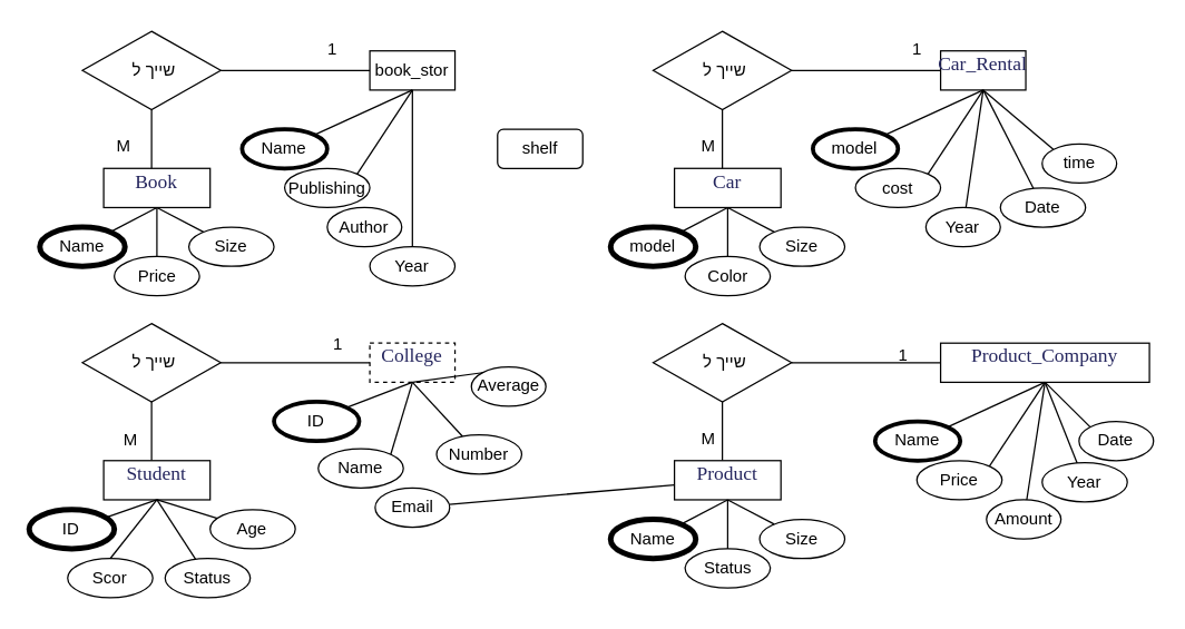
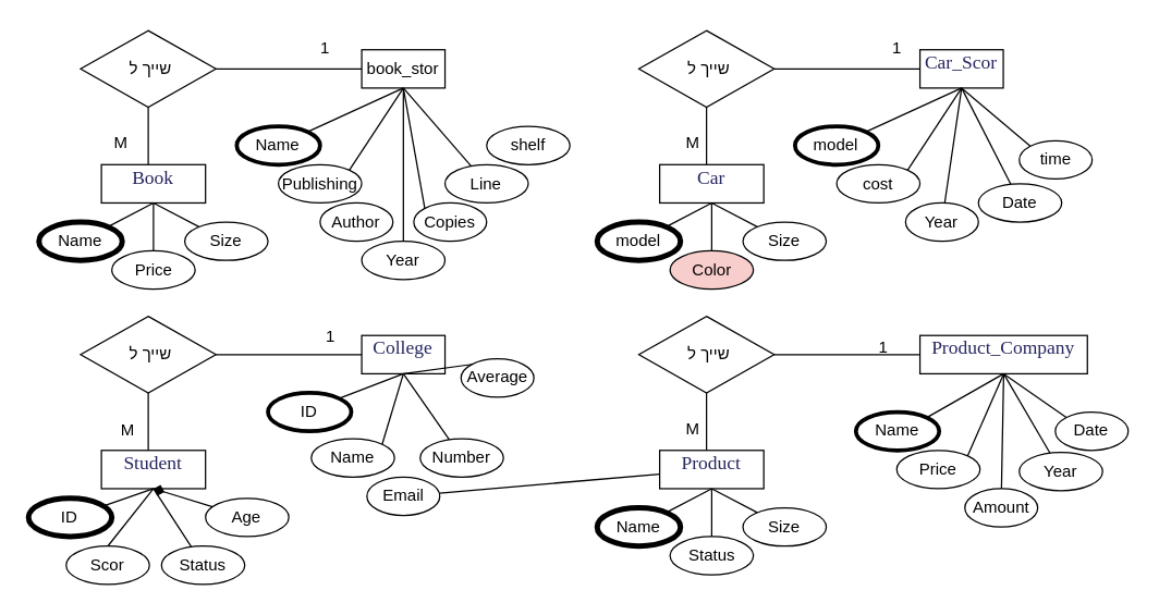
- <mxCell id="27" value="&lt;h3 style=&quot;padding: 0px 0px 10px; margin: 0px; box-sizing: border-box; font-family: EuclidCircularA-Medium; font-size: 14px; line-height: 20px; color: rgb(37, 38, 94); font-weight: 500; text-align: start;&quot; class=&quot;table-name&quot;&gt;Car_Rental&lt;/h3&gt;" style="rounded=0;whiteSpace=wrap;html=1;" parent="26" vertex="1"><mxGeometry x="237.059" y="14.074" width="61.176" height="28.148" as="geometry" /></mxCell>
+ <mxCell id="27" value="&lt;h3 style=&quot;padding: 0px 0px 10px; margin: 0px; box-sizing: border-box; font-family: EuclidCircularA-Medium; font-size: 14px; line-height: 20px; color: rgb(37, 38, 94); font-weight: 500; text-align: start;&quot; class=&quot;table-name&quot;&gt;Car_Scor&lt;/h3&gt;" style="rounded=0;whiteSpace=wrap;html=1;" parent="26" vertex="1"><mxGeometry x="237.059" y="14.074" width="61.176" height="28.148" as="geometry" /></mxCell>
+ <mxCell id="13" value="" style="endArrow=none;html=1;rounded=0;entryX=0.5;entryY=1;entryDx=0;entryDy=0;" parent="2" source="9" target="3" edge="1"><mxGeometry width="50" height="50" relative="1" as="geometry"><mxPoint x="244.706" y="154.815" as="sourcePoint" /><mxPoint x="282.941" y="119.63" as="targetPoint" /></mxGeometry></mxCell>
- <mxCell id="10" value="shelf" style="whiteSpace=wrap;html=1;rounded=1;" parent="2" vertex="1"><mxGeometry x="328.824" y="70.37" width="61.176" height="28.148" as="geometry" /></mxCell>
+ <mxCell id="10" value="shelf" style="ellipse;whiteSpace=wrap;html=1;" parent="2" vertex="1"><mxGeometry x="328.824" y="70.37" width="61.176" height="28.148" as="geometry" /></mxCell>
+ <mxCell id="14" value="" style="endArrow=none;html=1;rounded=0;entryX=0.5;entryY=1;entryDx=0;entryDy=0;exitX=0;exitY=0;exitDx=0;exitDy=0;" parent="2" source="8" target="3" edge="1"><mxGeometry width="50" height="50" relative="1" as="geometry"><mxPoint x="244.706" y="154.815" as="sourcePoint" /><mxPoint x="282.941" y="119.63" as="targetPoint" /></mxGeometry></mxCell>
+ <mxCell id="9" value="Line" style="ellipse;whiteSpace=wrap;html=1;" parent="2" vertex="1"><mxGeometry x="298.235" y="98.519" width="61.176" height="28.148" as="geometry" /></mxCell>
+ <mxCell id="8" value="Copies" style="ellipse;whiteSpace=wrap;html=1;" parent="2" vertex="1"><mxGeometry x="275.294" y="126.667" width="53.529" height="28.148" as="geometry" /></mxCell>
- <mxCell id="42" value="Color" style="ellipse;whiteSpace=wrap;html=1;" parent="26" vertex="1"><mxGeometry x="53.529" y="161.852" width="61.176" height="28.148" as="geometry" /></mxCell>
+ <mxCell id="42" value="Color" style="ellipse;whiteSpace=wrap;html=1;fillColor=#f8cecc;" parent="26" vertex="1"><mxGeometry x="53.529" y="161.852" width="61.176" height="28.148" as="geometry" /></mxCell>
- <mxCell id="49" value="&lt;h3 style=&quot;padding: 0px 0px 10px; margin: 0px; box-sizing: border-box; font-family: EuclidCircularA-Medium; font-size: 14px; line-height: 20px; color: rgb(37, 38, 94); font-weight: 500; text-align: start;&quot; class=&quot;table-name&quot;&gt;College&lt;/h3&gt;" style="rounded=0;whiteSpace=wrap;html=1;dashed=1;" parent="48" vertex="1"><mxGeometry x="237.059" y="14.074" width="61.176" height="28.148" as="geometry" /></mxCell>
+ <mxCell id="49" value="&lt;h3 style=&quot;padding: 0px 0px 10px; margin: 0px; box-sizing: border-box; font-family: EuclidCircularA-Medium; font-size: 14px; line-height: 20px; color: rgb(37, 38, 94); font-weight: 500; text-align: start;&quot; class=&quot;table-name&quot;&gt;College&lt;/h3&gt;" style="rounded=0;whiteSpace=wrap;html=1;" parent="48" vertex="1"><mxGeometry x="237.059" y="14.074" width="61.176" height="28.148" as="geometry" /></mxCell>
- <mxCell id="75" value="&lt;h3 style=&quot;padding: 0px 0px 10px; margin: 0px; box-sizing: border-box; font-family: EuclidCircularA-Medium; font-size: 14px; line-height: 20px; color: rgb(37, 38, 94); font-weight: 500; text-align: start;&quot; class=&quot;table-name&quot;&gt;Product_Company&lt;/h3&gt;" style="rounded=0;whiteSpace=wrap;html=1;" parent="74" vertex="1"><mxGeometry x="237.06" y="14.07" width="150" height="28.15" as="geometry" /></mxCell>
+ <mxCell id="75" value="&lt;h3 style=&quot;padding: 0px 0px 10px; margin: 0px; box-sizing: border-box; font-family: EuclidCircularA-Medium; font-size: 14px; line-height: 20px; color: rgb(37, 38, 94); font-weight: 500; text-align: start;&quot; class=&quot;table-name&quot;&gt;Product_Company&lt;/h3&gt;" style="rounded=0;whiteSpace=wrap;html=1;" parent="74" vertex="1"><mxGeometry x="237.06" y="14.07" width="122.94" height="28.15" as="geometry" /></mxCell>
- <mxCell id="51" value="Number" style="ellipse;whiteSpace=wrap;html=1;" parent="48" vertex="1"><mxGeometry x="284.999" y="80.005" width="61.176" height="28.148" as="geometry" /></mxCell>
+ <mxCell id="51" value="Number" style="ellipse;whiteSpace=wrap;html=1;" parent="48" vertex="1"><mxGeometry x="279.999" y="90.005" width="61.176" height="28.148" as="geometry" /></mxCell>
- <mxCell id="71" value="" style="endArrow=none;html=1;rounded=0;entryX=0.5;entryY=1;entryDx=0;entryDy=0;" parent="48" source="69" target="62" edge="1"><mxGeometry width="50" height="50" relative="1" as="geometry"><mxPoint x="76.471" y="154.815" as="sourcePoint" /><mxPoint x="114.706" y="119.63" as="targetPoint" /></mxGeometry></mxCell>
+ <mxCell id="71" value="" style="endArrow=diamond;html=1;rounded=0;entryX=0.5;entryY=1;entryDx=0;entryDy=0;" parent="48" source="69" target="62" edge="1"><mxGeometry width="50" height="50" relative="1" as="geometry"><mxPoint x="76.471" y="154.815" as="sourcePoint" /><mxPoint x="114.706" y="119.63" as="targetPoint" /></mxGeometry></mxCell>
